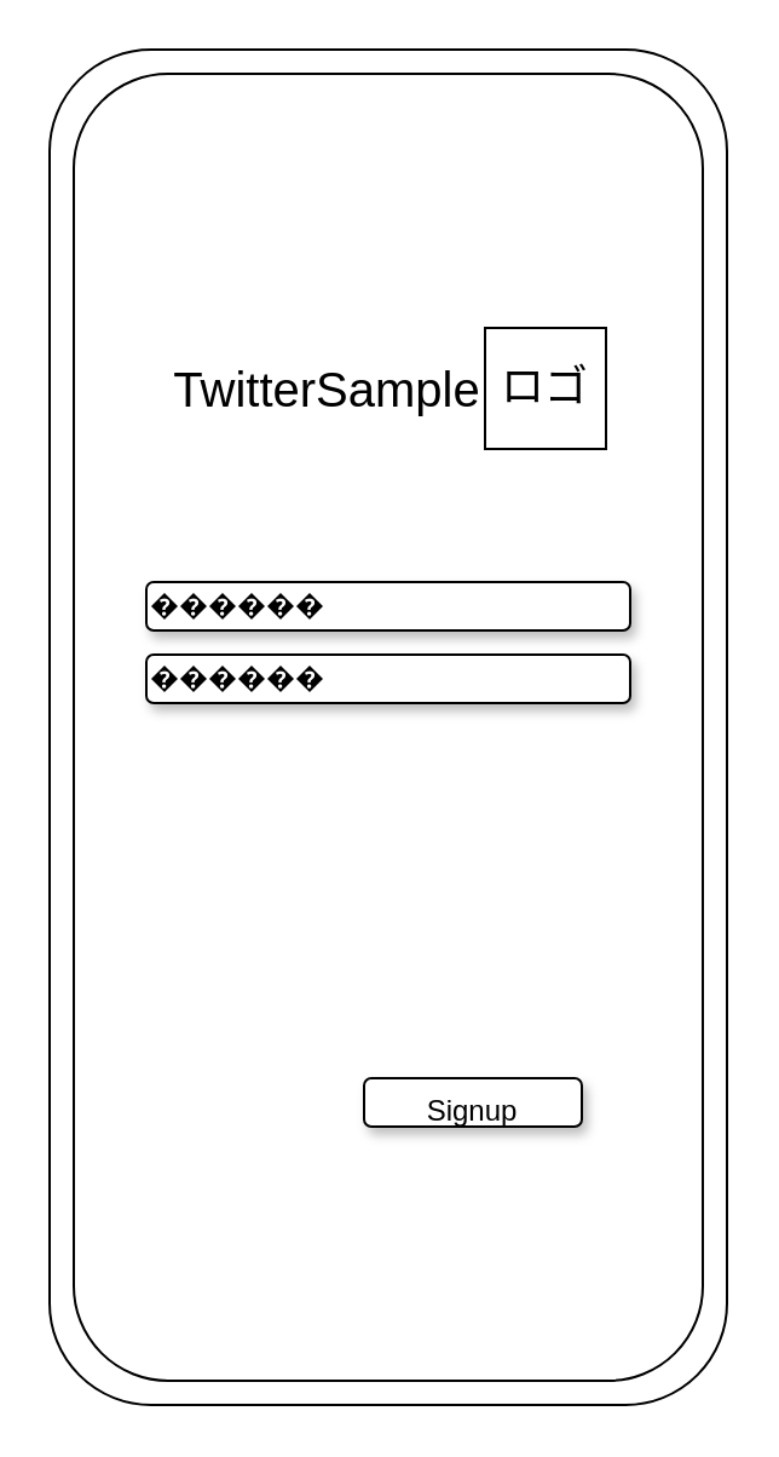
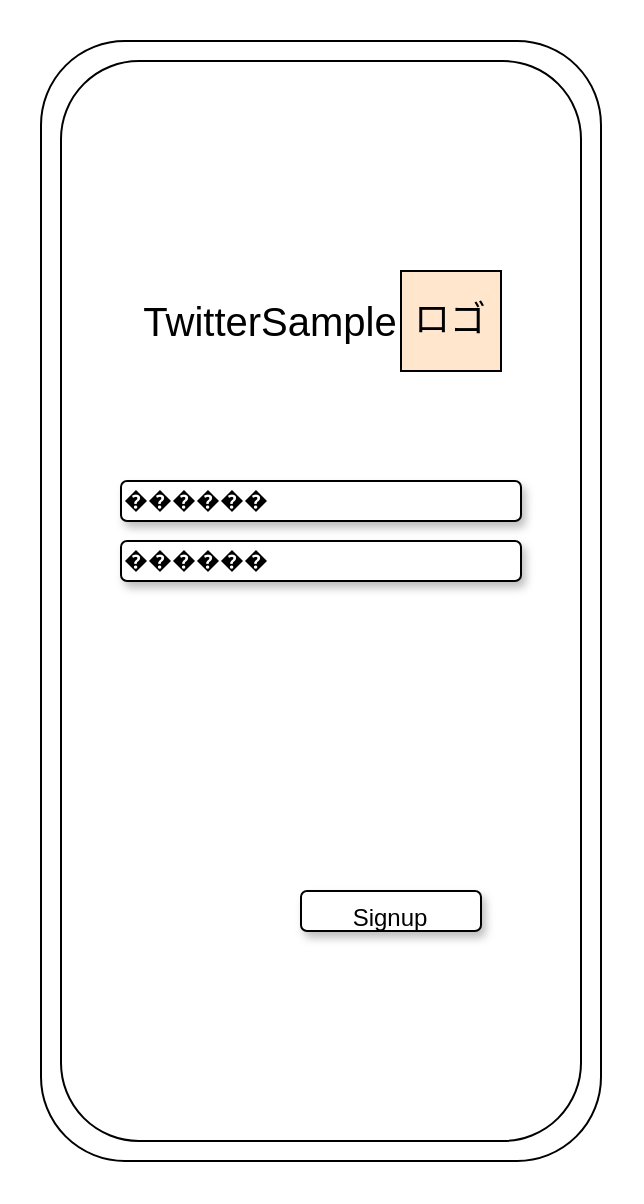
- <mxCell id="4" value="ロゴ" style="rounded=0;whiteSpace=wrap;html=1;fontSize=18;" parent="1" vertex="1"><mxGeometry x="200" y="135" width="50" height="50" as="geometry" /></mxCell>
+ <mxCell id="4" value="ロゴ" style="rounded=0;whiteSpace=wrap;html=1;fontSize=18;fillColor=#ffe6cc;" parent="1" vertex="1"><mxGeometry x="200" y="135" width="50" height="50" as="geometry" /></mxCell>
